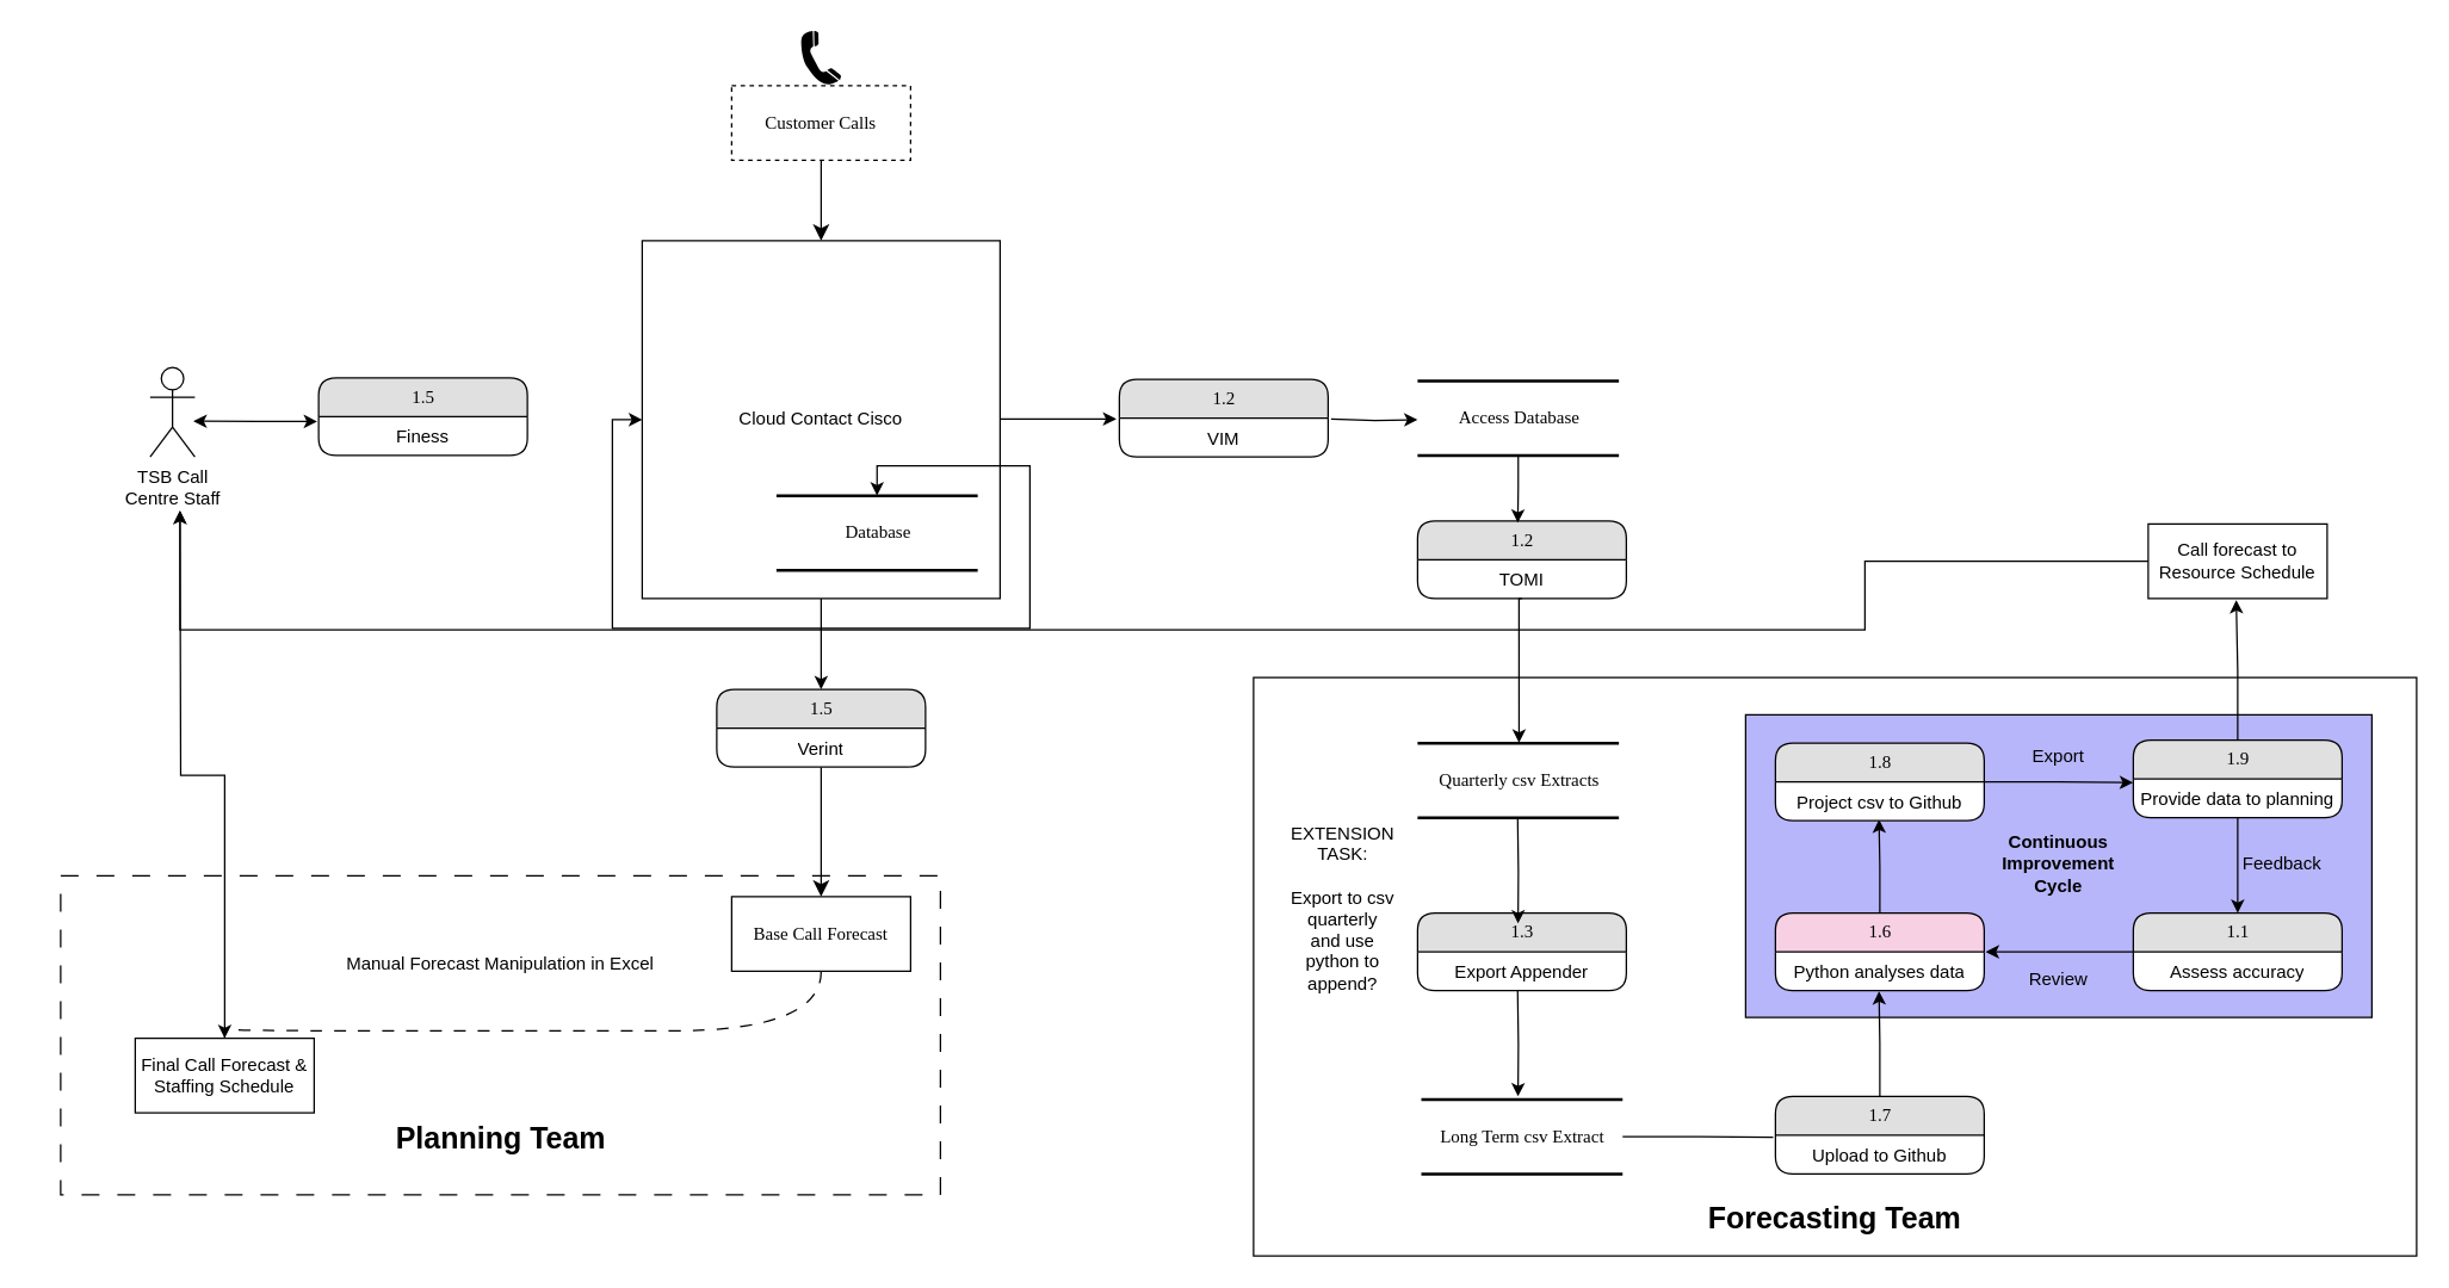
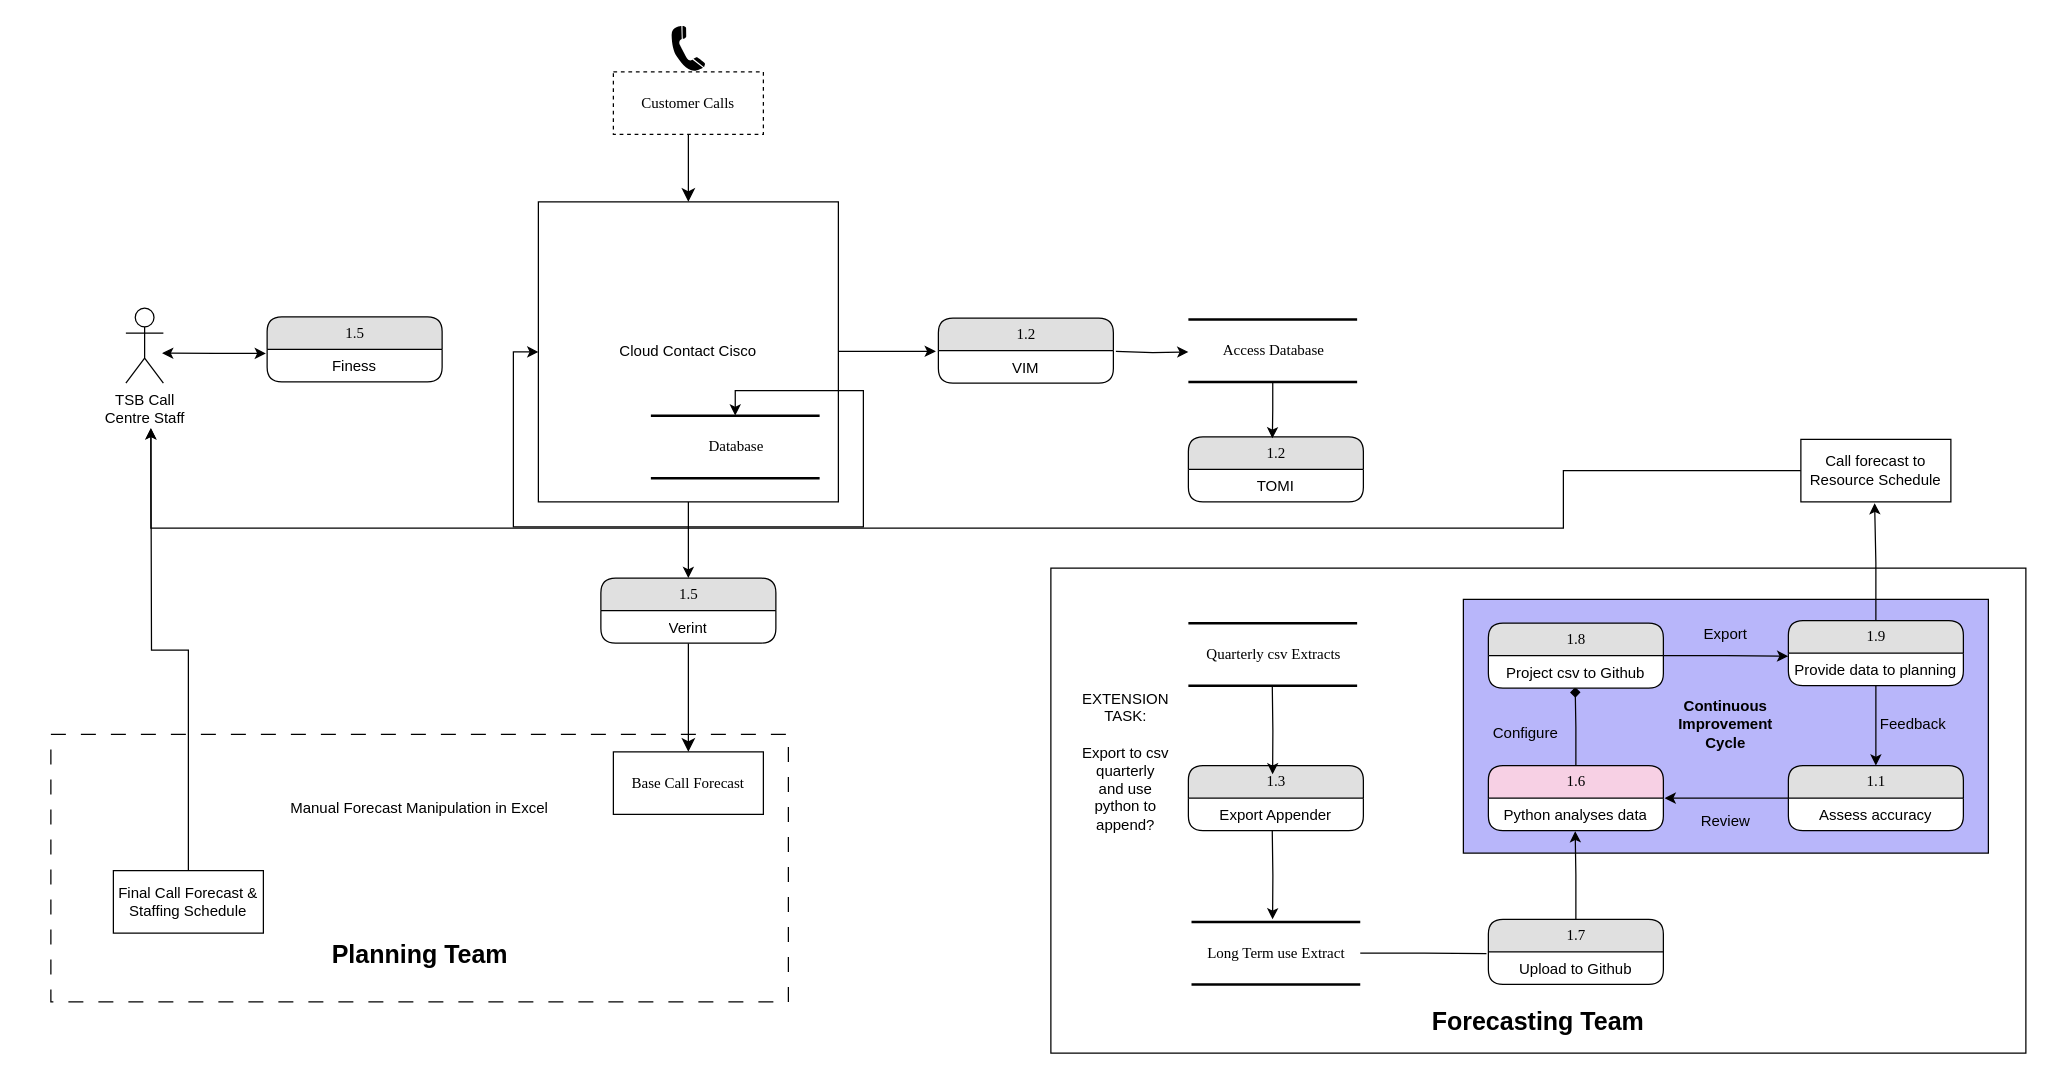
- <mxCell id="50" style="edgeStyle=orthogonalEdgeStyle;rounded=0;orthogonalLoop=1;jettySize=auto;html=1;entryX=0.504;entryY=-0.004;entryDx=0;entryDy=0;entryPerimeter=0;exitX=0.5;exitY=1;exitDx=0;exitDy=0;exitPerimeter=0;" edge="1" parent="1" source="20" target="48"><mxGeometry relative="1" as="geometry"><mxPoint x="1017.74" y="427" as="sourcePoint" /><mxPoint x="1016.74" y="498" as="targetPoint" /><Array as="points"><mxPoint x="1018" y="401" /></Array></mxGeometry></mxCell>
- <mxCell id="16" style="edgeStyle=orthogonalEdgeStyle;rounded=0;orthogonalLoop=1;jettySize=auto;html=1;entryX=0.496;entryY=0.971;entryDx=0;entryDy=0;entryPerimeter=0;" parent="1" source="17" target="28" edge="1"><mxGeometry relative="1" as="geometry"><mxPoint x="1490" y="683" as="targetPoint" /></mxGeometry></mxCell>
+ <mxCell id="16" style="edgeStyle=orthogonalEdgeStyle;rounded=0;orthogonalLoop=1;jettySize=auto;html=1;entryX=0.496;entryY=0.971;entryDx=0;entryDy=0;entryPerimeter=0;endArrow=diamond;" parent="1" source="17" target="28" edge="1"><mxGeometry relative="1" as="geometry"><mxPoint x="1490" y="683" as="targetPoint" /></mxGeometry></mxCell>
+ <mxCell id="59" value="Configure" style="text;html=1;align=center;verticalAlign=middle;whiteSpace=wrap;rounded=0;" vertex="1" parent="1"><mxGeometry x="1190" y="571" width="60" height="30" as="geometry" /></mxCell>
- <mxCell id="9" style="edgeStyle=orthogonalEdgeStyle;rounded=0;orthogonalLoop=1;jettySize=auto;html=1;dashed=1;dashPattern=8 8;curved=1;" edge="1" parent="1" source="10" target="34"><mxGeometry relative="1" as="geometry"><Array as="points"><mxPoint x="350" y="691" /><mxPoint x="20" y="691" /></Array></mxGeometry></mxCell>
- <mxCell id="53" value="Long Term csv Extract" style="html=1;rounded=0;shadow=0;comic=0;labelBackgroundColor=none;strokeWidth=2;fontFamily=Verdana;fontSize=12;align=center;shape=mxgraph.ios7ui.horLines;" vertex="1" parent="1"><mxGeometry x="952.5" y="737" width="135" height="50" as="geometry" /></mxCell>
+ <mxCell id="53" value="Long Term use Extract" style="html=1;rounded=0;shadow=0;comic=0;labelBackgroundColor=none;strokeWidth=2;fontFamily=Verdana;fontSize=12;align=center;shape=mxgraph.ios7ui.horLines;" vertex="1" parent="1"><mxGeometry x="952.5" y="737" width="135" height="50" as="geometry" /></mxCell>
